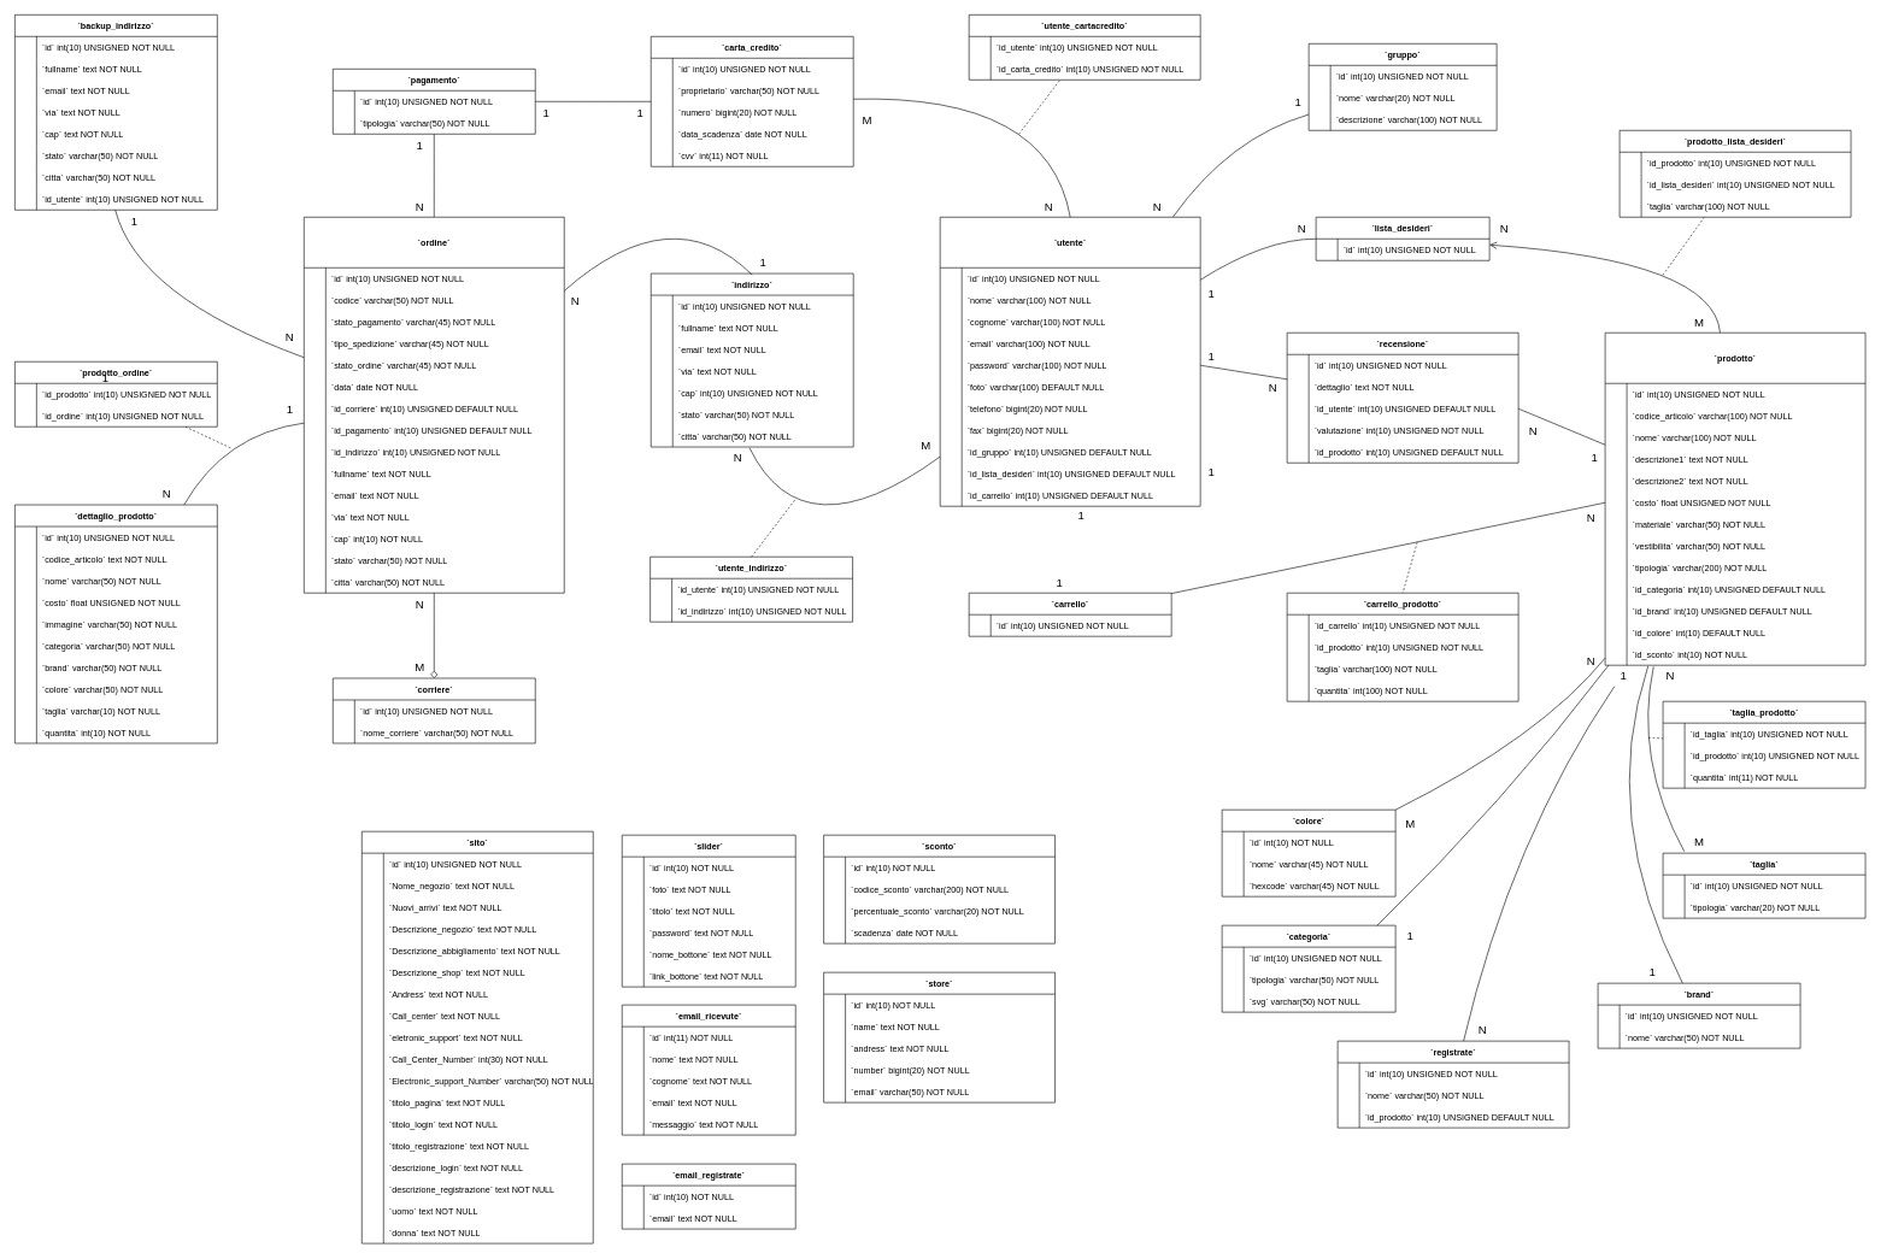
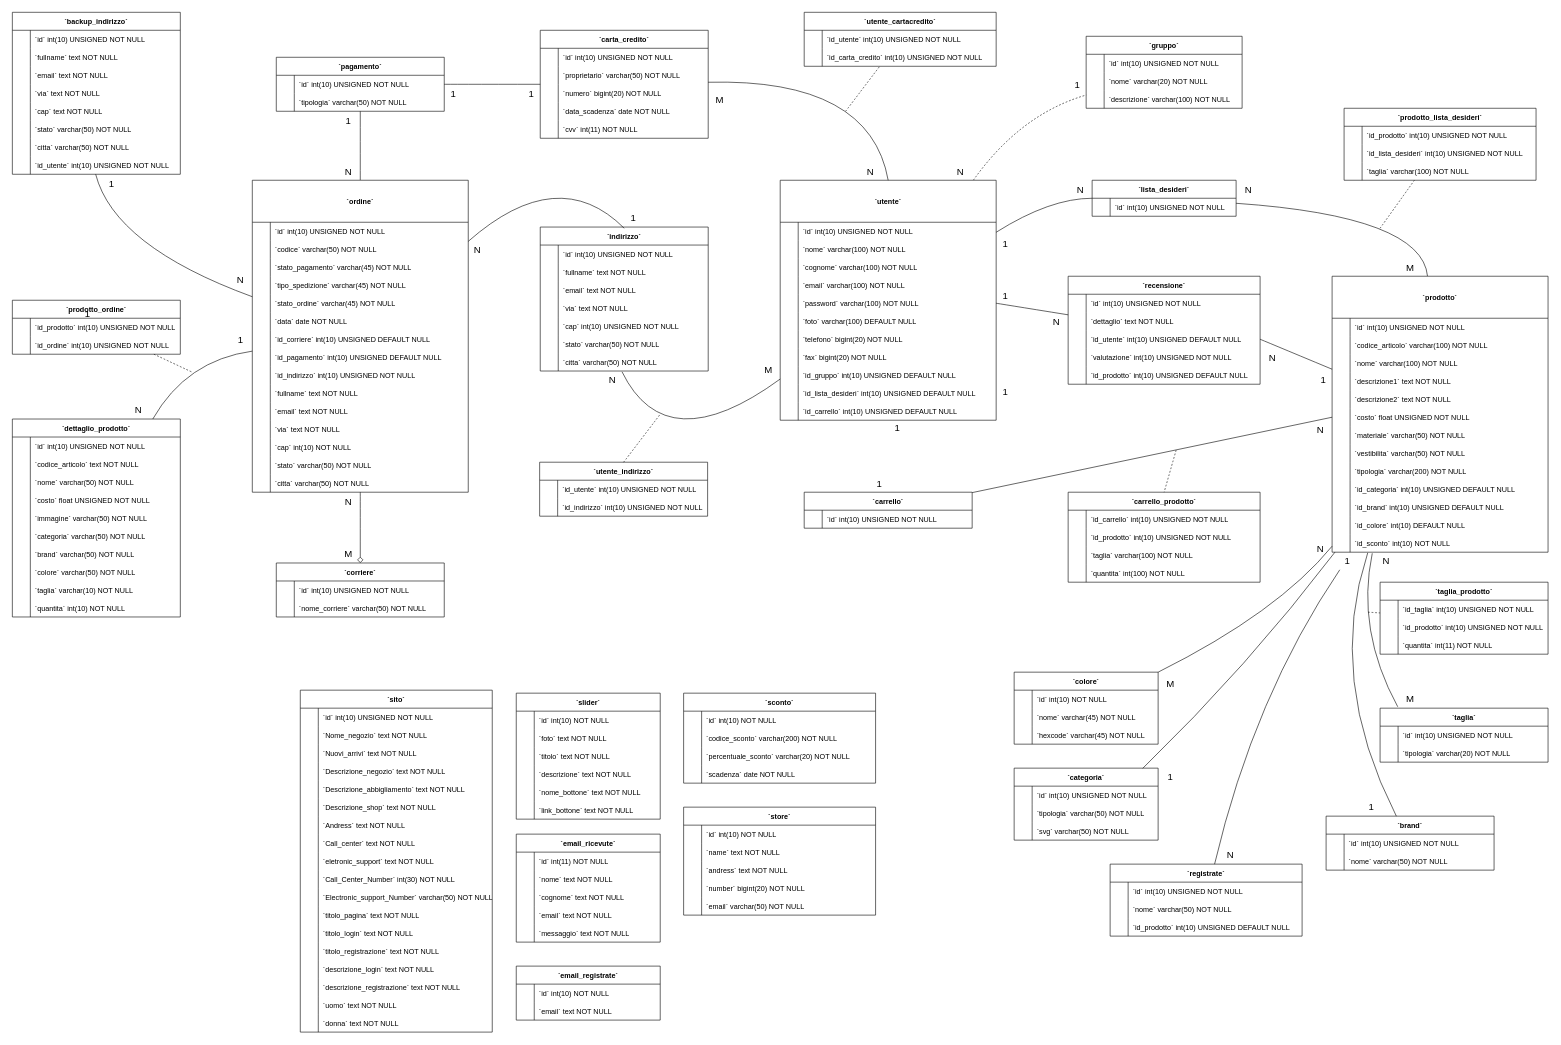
- <mxCell id="452" style="edgeStyle=none;curved=1;rounded=0;orthogonalLoop=1;jettySize=auto;html=1;fontSize=12;startSize=8;endSize=8;endArrow=none;endFill=0;" parent="1" source="454" target="148" edge="1"><mxGeometry relative="1" as="geometry"><Array as="points"><mxPoint x="1700" y="190" /></Array></mxGeometry></mxCell>
+ <mxCell id="452" style="edgeStyle=none;curved=1;rounded=0;orthogonalLoop=1;jettySize=auto;html=1;fontSize=12;startSize=8;endSize=8;endArrow=none;endFill=0;dashed=1;" parent="1" source="454" target="148" edge="1"><mxGeometry relative="1" as="geometry"><Array as="points"><mxPoint x="1700" y="190" /></Array></mxGeometry></mxCell>
- <mxCell id="258" style="edgeStyle=none;curved=1;rounded=0;orthogonalLoop=1;jettySize=auto;html=1;fontSize=12;startSize=8;endSize=8;endArrow=open;" edge="1" parent="1" source="259" target="190"><mxGeometry relative="1" as="geometry"><Array as="points"><mxPoint x="2370" y="360" /></Array></mxGeometry></mxCell>
+ <mxCell id="258" style="edgeStyle=none;curved=1;rounded=0;orthogonalLoop=1;jettySize=auto;html=1;fontSize=12;startSize=8;endSize=8;endArrow=none;" edge="1" parent="1" source="259" target="190"><mxGeometry relative="1" as="geometry"><Array as="points"><mxPoint x="2370" y="360" /></Array></mxGeometry></mxCell>
- <mxCell id="412" value="`password` text NOT NULL" style="shape=partialRectangle;overflow=hidden;connectable=0;fillColor=none;align=left;strokeColor=inherit;top=0;left=0;bottom=0;right=0;spacingLeft=6;" parent="410" vertex="1"><mxGeometry x="30" width="210" height="30" as="geometry"><mxRectangle width="210" height="30" as="alternateBounds" /></mxGeometry></mxCell>
+ <mxCell id="412" value="`descrizione` text NOT NULL" style="shape=partialRectangle;overflow=hidden;connectable=0;fillColor=none;align=left;strokeColor=inherit;top=0;left=0;bottom=0;right=0;spacingLeft=6;" parent="410" vertex="1"><mxGeometry x="30" width="210" height="30" as="geometry"><mxRectangle width="210" height="30" as="alternateBounds" /></mxGeometry></mxCell>
